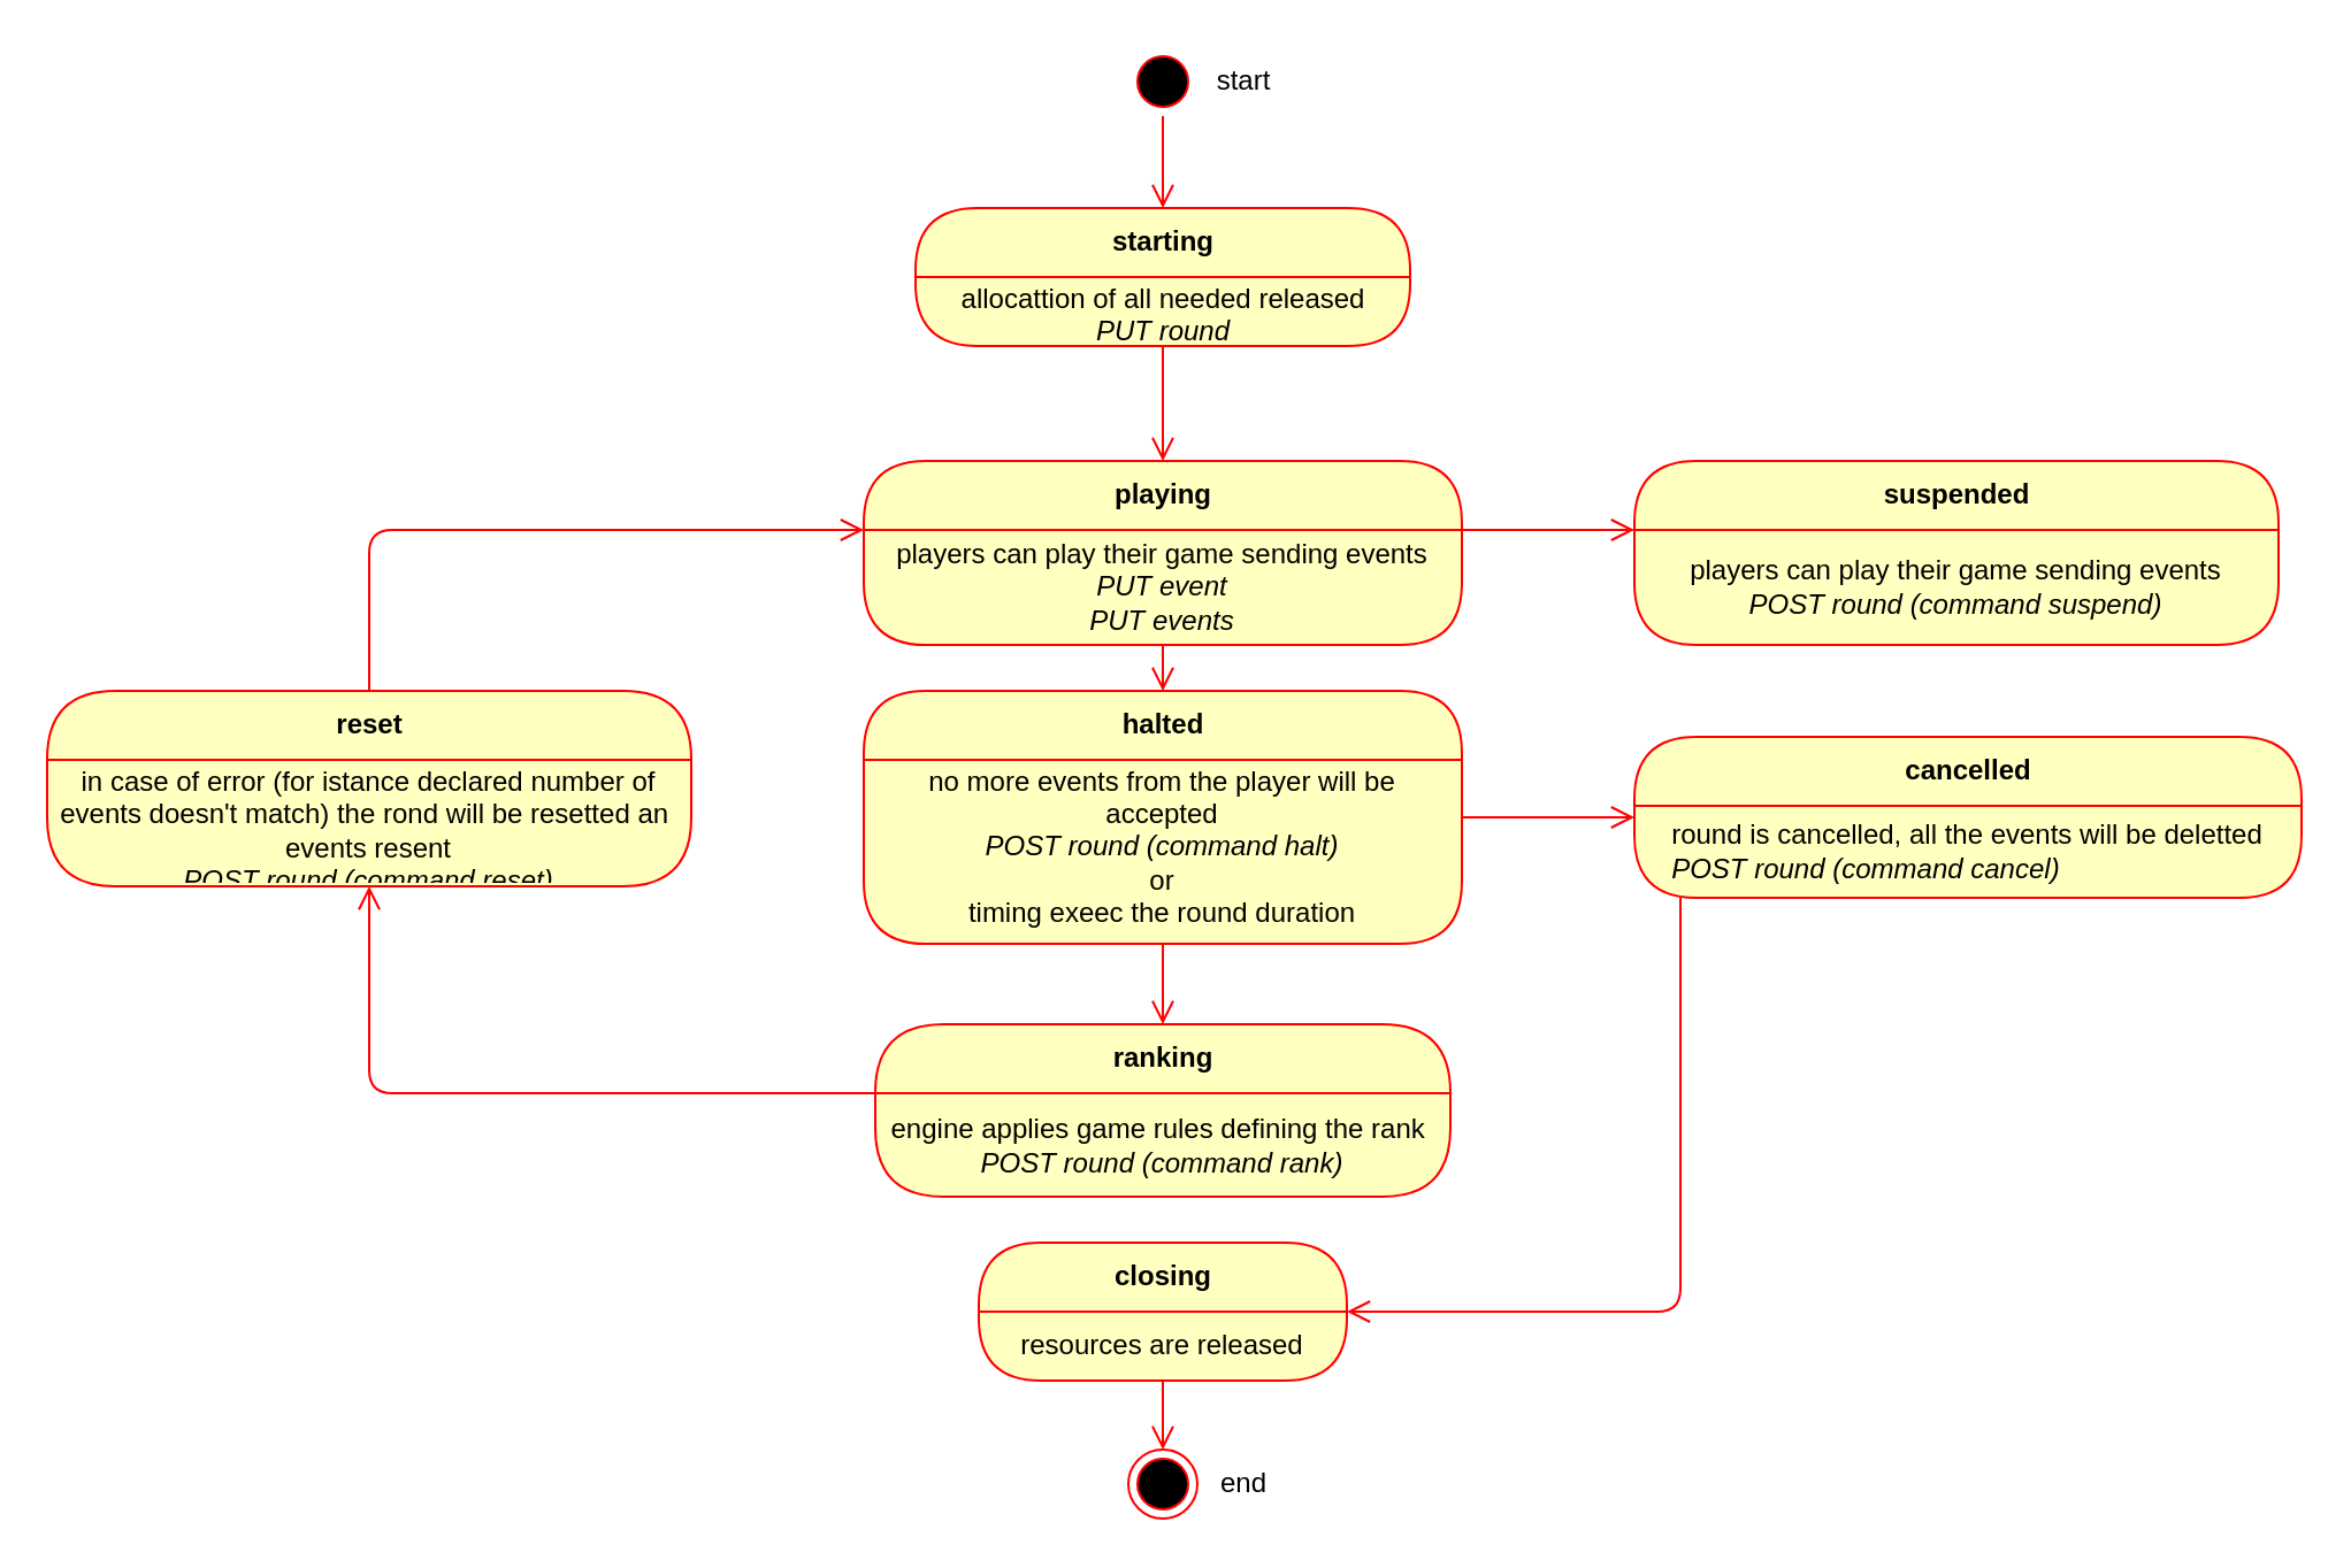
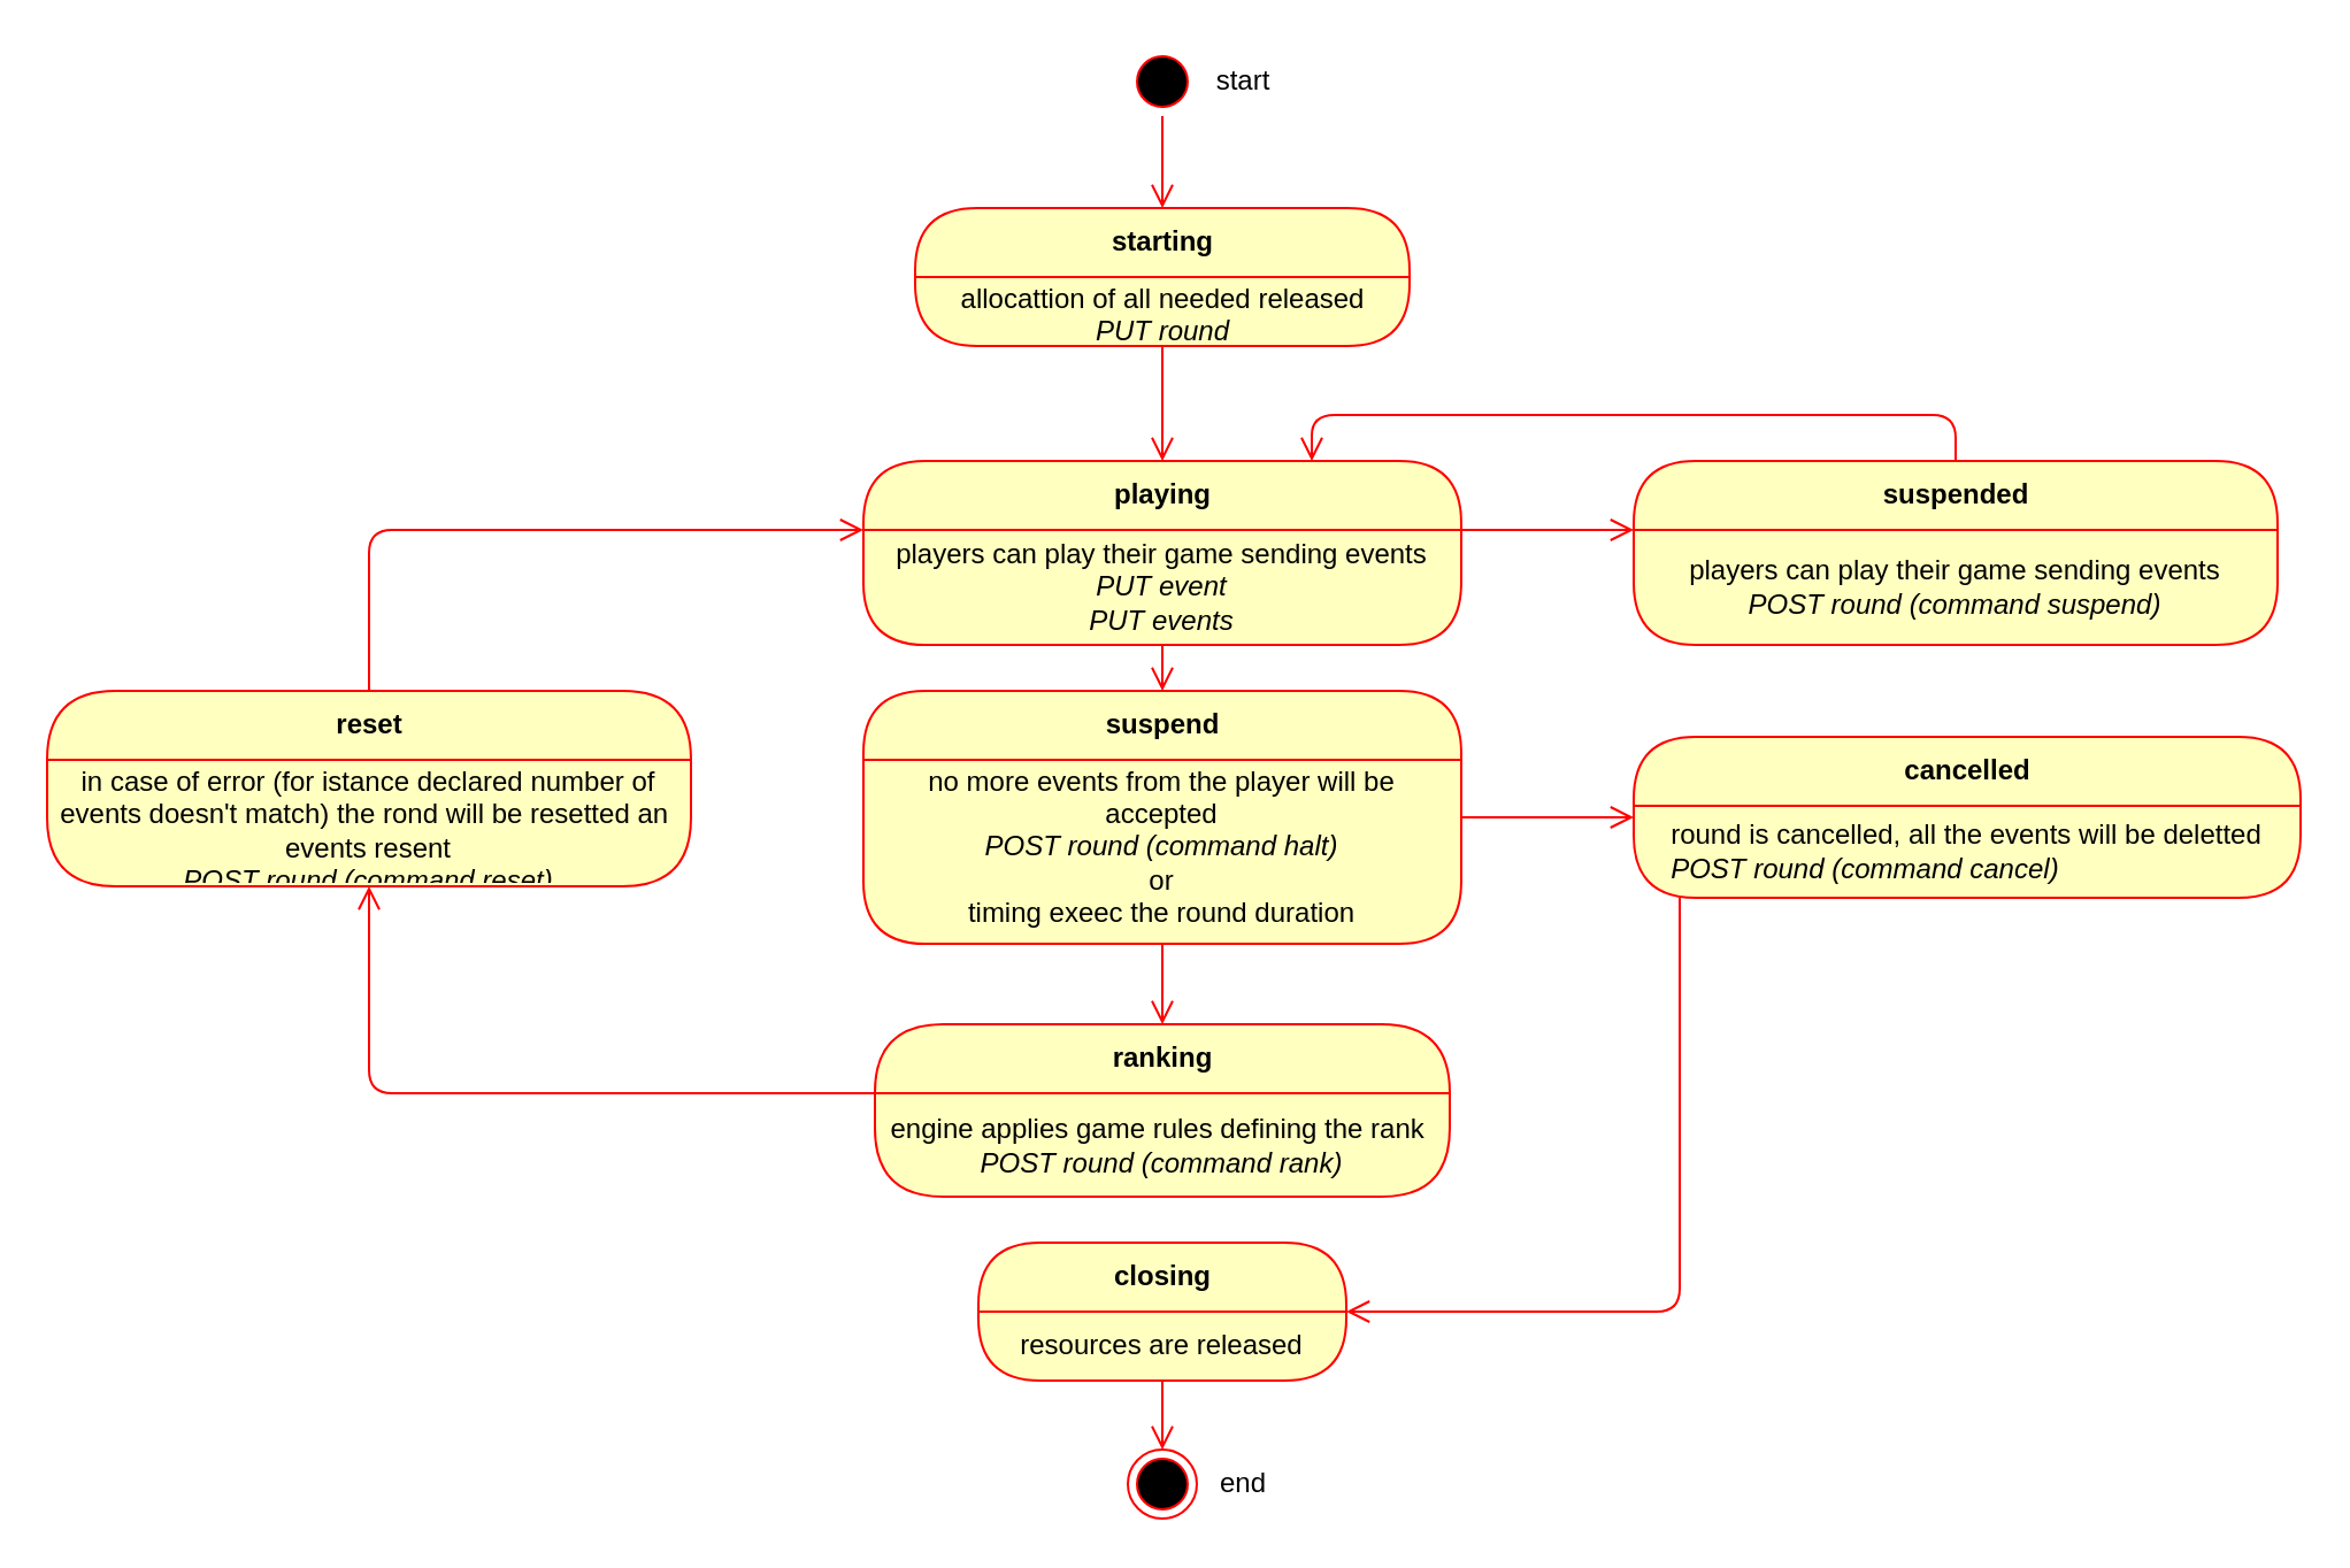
+ <mxCell id="20" style="edgeStyle=orthogonalEdgeStyle;rounded=1;orthogonalLoop=1;jettySize=auto;html=1;entryX=0.75;entryY=0;entryDx=0;entryDy=0;endArrow=open;endFill=0;endSize=8;strokeColor=#FF0000;exitX=0.5;exitY=0;exitDx=0;exitDy=0;" edge="1" parent="1" source="26" target="24"><mxGeometry relative="1" as="geometry" /></mxCell>
- <mxCell id="30" value="halted" style="swimlane;html=1;fontStyle=1;align=center;verticalAlign=middle;childLayout=stackLayout;horizontal=1;startSize=30;horizontalStack=0;resizeParent=0;resizeLast=1;container=0;fontColor=#000000;collapsible=0;rounded=1;arcSize=30;strokeColor=#ff0000;fillColor=#ffffc0;swimlaneFillColor=#ffffc0;dropTarget=0;" vertex="1" parent="1"><mxGeometry x="375" y="300" width="260" height="110" as="geometry" /></mxCell>
+ <mxCell id="30" value="suspend" style="swimlane;html=1;fontStyle=1;align=center;verticalAlign=middle;childLayout=stackLayout;horizontal=1;startSize=30;horizontalStack=0;resizeParent=0;resizeLast=1;container=0;fontColor=#000000;collapsible=0;rounded=1;arcSize=30;strokeColor=#ff0000;fillColor=#ffffc0;swimlaneFillColor=#ffffc0;dropTarget=0;" vertex="1" parent="1"><mxGeometry x="375" y="300" width="260" height="110" as="geometry" /></mxCell>
